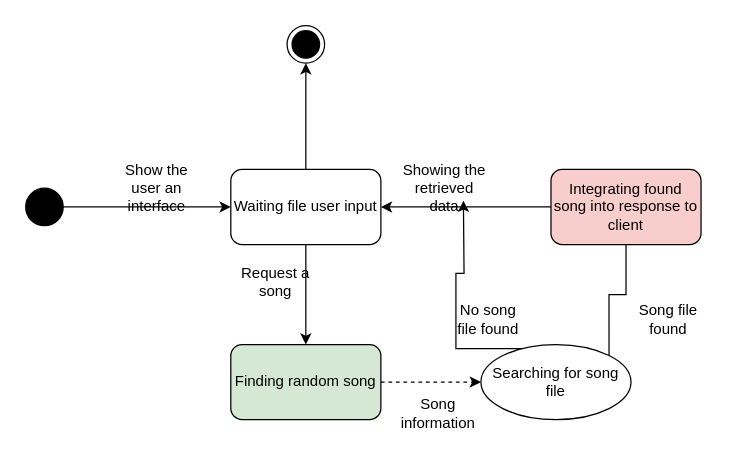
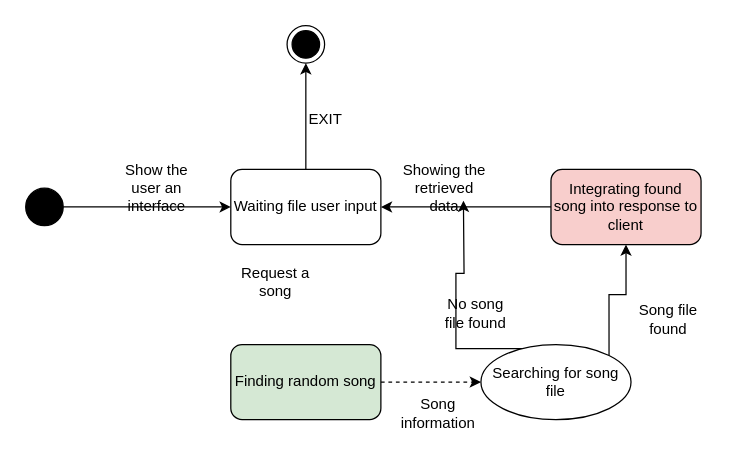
+ <mxCell id="19" value="EXIT" style="text;html=1;strokeColor=none;fillColor=none;align=center;verticalAlign=middle;whiteSpace=wrap;rounded=0;" vertex="1" parent="1"><mxGeometry x="230" y="80" width="60" height="30" as="geometry" /></mxCell>
- <mxCell id="9" style="edgeStyle=orthogonalEdgeStyle;rounded=0;orthogonalLoop=1;jettySize=auto;html=1;exitX=1;exitY=0;exitDx=0;exitDy=0;entryX=0.5;entryY=1;entryDx=0;entryDy=0;endArrow=none;" edge="1" parent="1" source="11" target="13"><mxGeometry relative="1" as="geometry"><mxPoint x="504.167" y="210" as="targetPoint" /></mxGeometry></mxCell>
+ <mxCell id="9" style="edgeStyle=orthogonalEdgeStyle;rounded=0;orthogonalLoop=1;jettySize=auto;html=1;exitX=1;exitY=0;exitDx=0;exitDy=0;entryX=0.5;entryY=1;entryDx=0;entryDy=0;" edge="1" parent="1" source="11" target="13"><mxGeometry relative="1" as="geometry"><mxPoint x="504.167" y="210" as="targetPoint" /></mxGeometry></mxCell>
- <mxCell id="4" value="" style="edgeStyle=orthogonalEdgeStyle;rounded=0;orthogonalLoop=1;jettySize=auto;html=1;" edge="1" parent="1" source="6" target="8"><mxGeometry relative="1" as="geometry" /></mxCell>
- <mxCell id="15" value="No song file found" style="text;html=1;strokeColor=none;fillColor=none;align=center;verticalAlign=middle;whiteSpace=wrap;rounded=0;" vertex="1" parent="1"><mxGeometry x="360" y="240" width="60" height="30" as="geometry" /></mxCell>
+ <mxCell id="15" value="No song file found" style="text;html=1;strokeColor=none;fillColor=none;align=center;verticalAlign=middle;whiteSpace=wrap;rounded=0;" vertex="1" parent="1"><mxGeometry x="350" y="235" width="60" height="30" as="geometry" /></mxCell>
